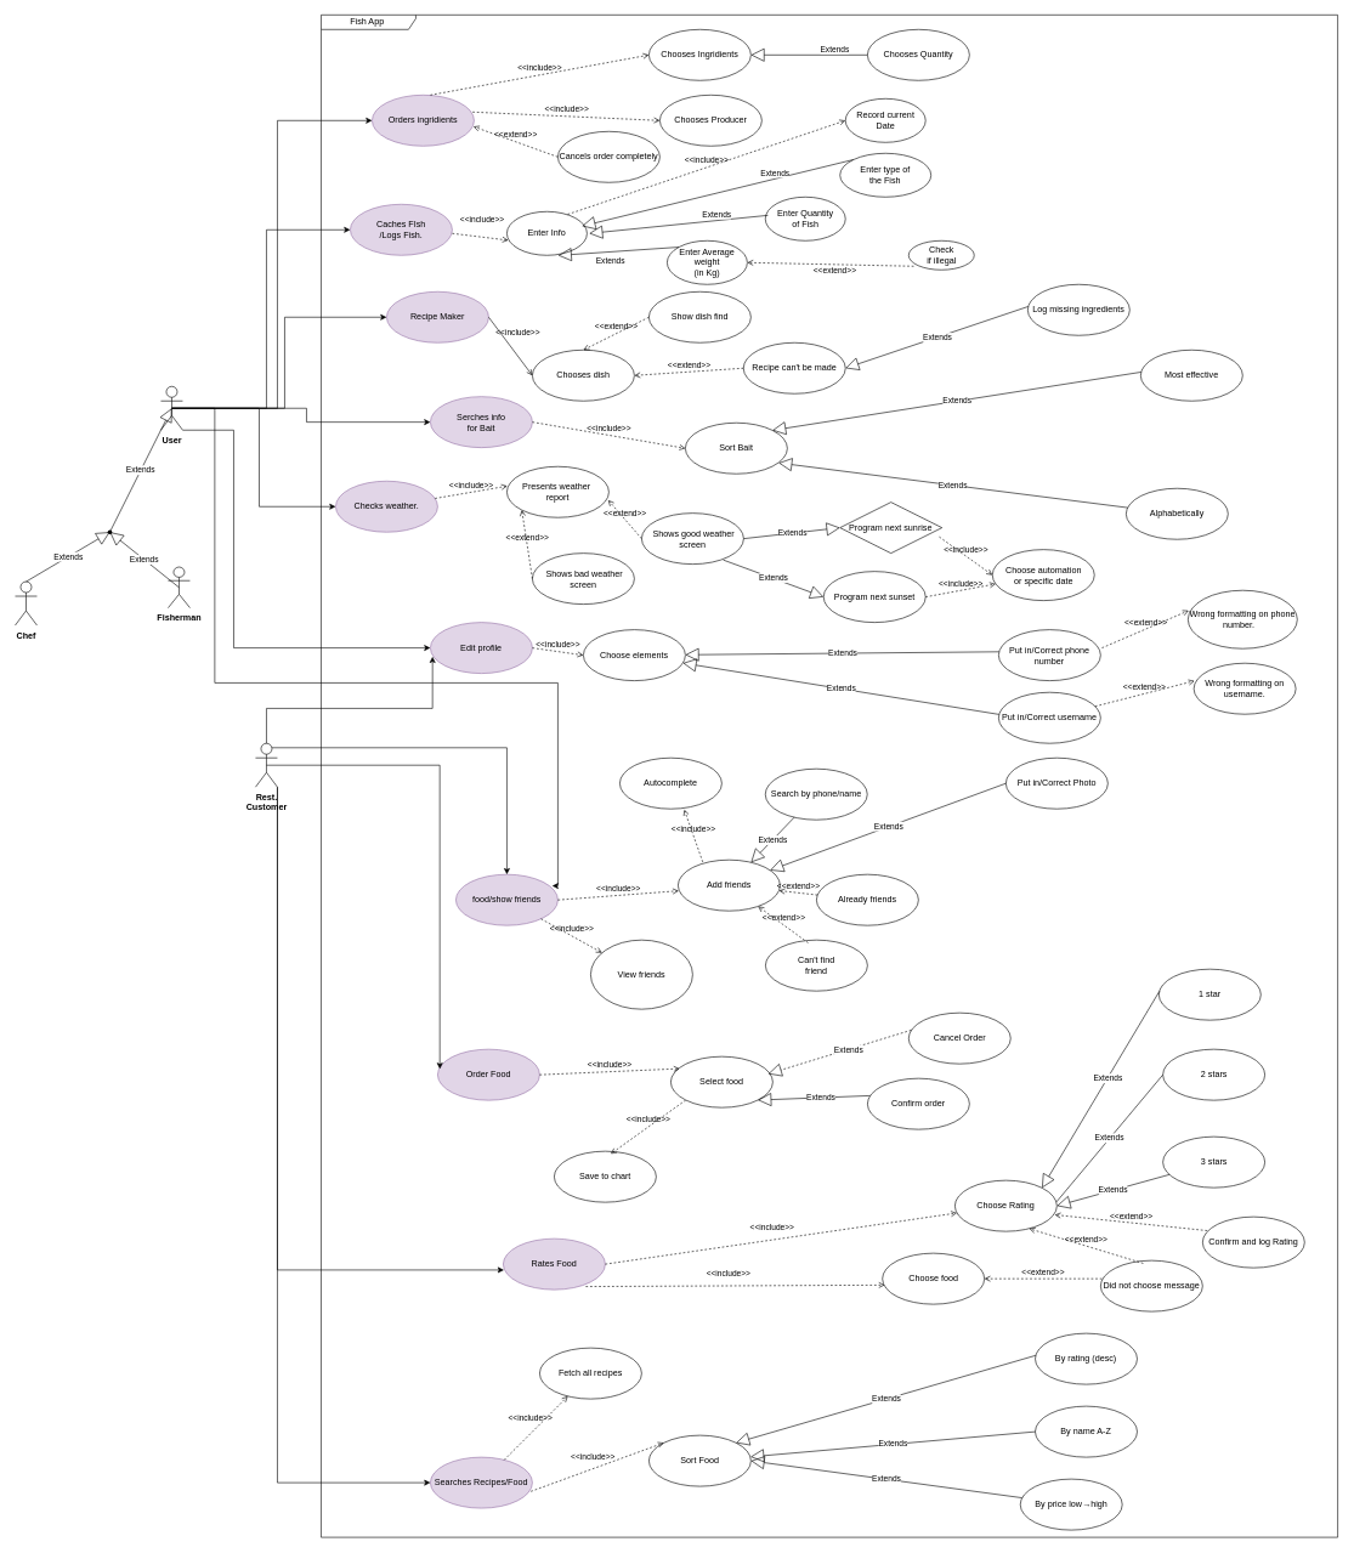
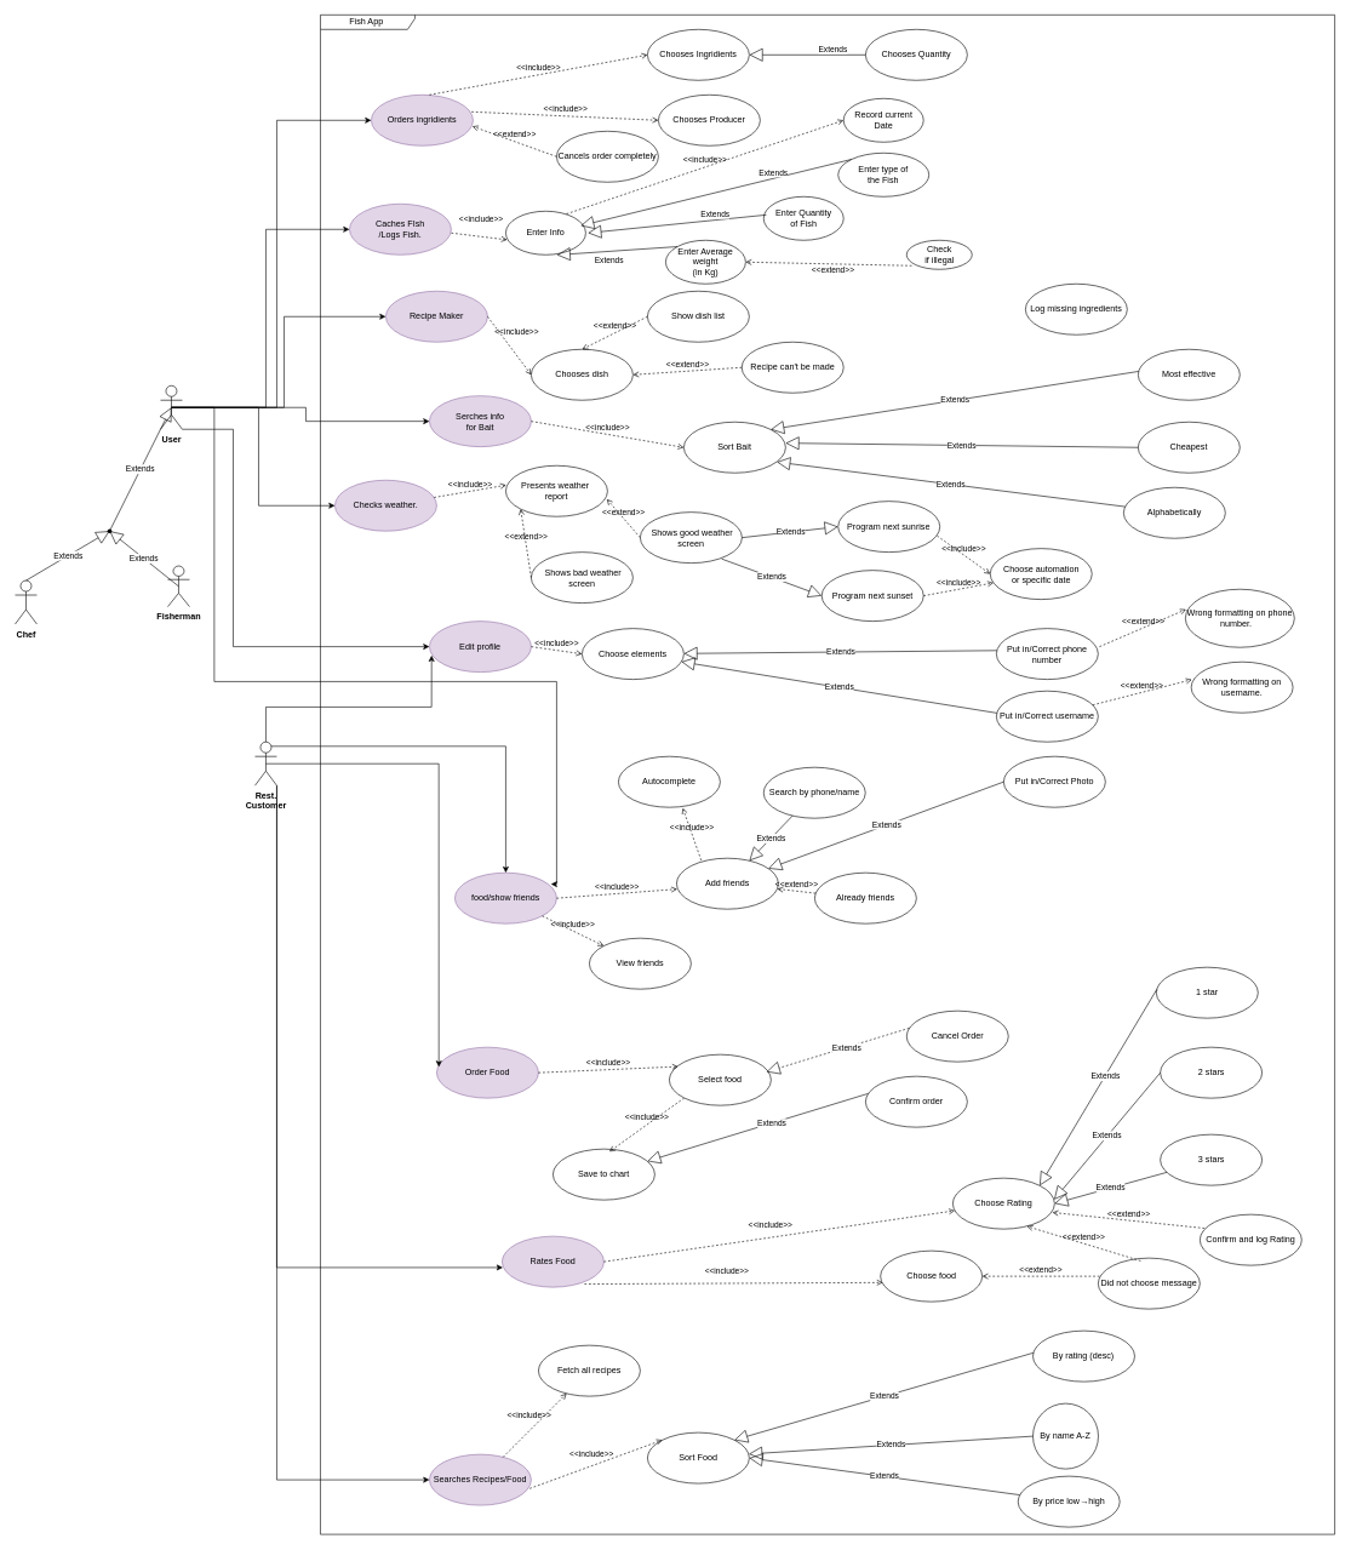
- <mxCell id="112" value="Show dish find" style="ellipse;whiteSpace=wrap;html=1;" parent="1" vertex="1"><mxGeometry x="890" y="400" width="140" height="70" as="geometry" /></mxCell>
+ <mxCell id="112" value="Show dish list" style="ellipse;whiteSpace=wrap;html=1;" parent="1" vertex="1"><mxGeometry x="890" y="400" width="140" height="70" as="geometry" /></mxCell>
- <mxCell id="45" value="Extends" style="endArrow=block;endSize=16;endFill=0;html=1;rounded=0;exitX=0.005;exitY=0.433;exitDx=0;exitDy=0;exitPerimeter=0;entryX=1;entryY=0.5;entryDx=0;entryDy=0;" parent="1" source="44" target="42" edge="1"><mxGeometry width="160" relative="1" as="geometry"><mxPoint x="1001" y="1004" as="sourcePoint" /><mxPoint x="980" y="934" as="targetPoint" /></mxGeometry></mxCell>
- <mxCell id="88" value="&amp;lt;&amp;lt;include&amp;gt;&amp;gt;" style="html=1;verticalAlign=bottom;labelBackgroundColor=none;endArrow=open;endFill=0;dashed=0;rounded=0;exitX=1;exitY=0.5;exitDx=0;exitDy=0;entryX=0;entryY=0.5;entryDx=0;entryDy=0;" parent="1" source="11" target="87" edge="1"><mxGeometry x="-0.049" y="14" width="160" relative="1" as="geometry"><mxPoint x="740" y="589" as="sourcePoint" /><mxPoint x="950" y="625" as="targetPoint" /><mxPoint as="offset" /></mxGeometry></mxCell>
+ <mxCell id="88" value="&amp;lt;&amp;lt;include&amp;gt;&amp;gt;" style="html=1;verticalAlign=bottom;labelBackgroundColor=none;endArrow=open;endFill=0;dashed=1;rounded=0;exitX=1;exitY=0.5;exitDx=0;exitDy=0;entryX=0;entryY=0.5;entryDx=0;entryDy=0;" parent="1" source="11" target="87" edge="1"><mxGeometry x="-0.049" y="14" width="160" relative="1" as="geometry"><mxPoint x="740" y="589" as="sourcePoint" /><mxPoint x="950" y="625" as="targetPoint" /><mxPoint as="offset" /></mxGeometry></mxCell>
+ <mxCell id="51" value="Extends" style="endArrow=block;endSize=16;endFill=0;html=1;rounded=0;entryX=0.996;entryY=0.421;entryDx=0;entryDy=0;entryPerimeter=0;exitX=0;exitY=0.5;exitDx=0;exitDy=0;" parent="1" source="47" target="49" edge="1"><mxGeometry width="160" relative="1" as="geometry"><mxPoint x="1280" y="744" as="sourcePoint" /><mxPoint x="1440" y="744" as="targetPoint" /><Array as="points"><mxPoint x="1080" y="609" /></Array></mxGeometry></mxCell>
+ <mxCell id="47" value="Cheapest" style="ellipse;whiteSpace=wrap;html=1;" parent="1" vertex="1"><mxGeometry x="1565" y="580" width="140" height="70" as="geometry" /></mxCell>
- <mxCell id="67" value="Program next sunrise" style="rhombus;whiteSpace=wrap;html=1;" parent="1" vertex="1"><mxGeometry x="1152.25" y="689" width="140" height="70" as="geometry" /></mxCell>
+ <mxCell id="67" value="Program next sunrise" style="ellipse;whiteSpace=wrap;html=1;" parent="1" vertex="1"><mxGeometry x="1152.25" y="689" width="140" height="70" as="geometry" /></mxCell>
- <mxCell id="77" value="&amp;lt;&amp;lt;extend&amp;gt;&amp;gt;" style="html=1;verticalAlign=bottom;labelBackgroundColor=none;endArrow=open;endFill=0;dashed=1;rounded=0;exitX=0.418;exitY=0.055;exitDx=0;exitDy=0;exitPerimeter=0;" parent="1" source="76" target="72" edge="1"><mxGeometry width="160" relative="1" as="geometry"><mxPoint x="790" y="1260" as="sourcePoint" /><mxPoint x="950" y="1260" as="targetPoint" /></mxGeometry></mxCell>
- <mxCell id="76" value="&lt;div&gt;Can't find &lt;br&gt;&lt;/div&gt;&lt;div&gt;friend&lt;/div&gt;" style="ellipse;whiteSpace=wrap;html=1;" parent="1" vertex="1"><mxGeometry x="1050" y="1290" width="140" height="70" as="geometry" /></mxCell>
- <mxCell id="132" value="View friends" style="ellipse;whiteSpace=wrap;html=1;" parent="1" vertex="1"><mxGeometry x="810" y="1290" width="140" height="95" as="geometry" /></mxCell>
+ <mxCell id="132" value="View friends" style="ellipse;whiteSpace=wrap;html=1;" parent="1" vertex="1"><mxGeometry x="810" y="1290" width="140" height="70" as="geometry" /></mxCell>
- <mxCell id="108" value="Extends" style="endArrow=block;endSize=16;endFill=0;html=1;rounded=0;exitX=0.025;exitY=0.339;exitDx=0;exitDy=0;exitPerimeter=0;entryX=1;entryY=1;entryDx=0;entryDy=0;" parent="1" source="107" target="104" edge="1"><mxGeometry x="-0.124" width="160" relative="1" as="geometry"><mxPoint x="1150.25" y="1460" as="sourcePoint" /><mxPoint x="1007.25" y="1534" as="targetPoint" /><mxPoint y="1" as="offset" /></mxGeometry></mxCell>
+ <mxCell id="108" value="Extends" style="endArrow=block;endSize=16;endFill=0;html=1;rounded=0;exitX=0.025;exitY=0.339;exitDx=0;exitDy=0;exitPerimeter=0;" parent="1" source="107" target="102" edge="1"><mxGeometry x="-0.124" width="160" relative="1" as="geometry"><mxPoint x="1150.25" y="1460" as="sourcePoint" /><mxPoint x="1007.25" y="1534" as="targetPoint" /><mxPoint y="1" as="offset" /></mxGeometry></mxCell>
- <mxCell id="39" value="Extends" style="endArrow=none;endSize=16;endFill=0;html=1;rounded=0;entryX=0.996;entryY=0.421;entryDx=0;entryDy=0;entryPerimeter=0;exitX=0;exitY=0.5;exitDx=0;exitDy=0;" parent="1" source="35" target="37" edge="1"><mxGeometry width="160" relative="1" as="geometry"><mxPoint x="1495" y="1540" as="sourcePoint" /><mxPoint x="1655" y="1540" as="targetPoint" /></mxGeometry></mxCell>
+ <mxCell id="39" value="Extends" style="endArrow=block;endSize=16;endFill=0;html=1;rounded=0;entryX=0.996;entryY=0.421;entryDx=0;entryDy=0;entryPerimeter=0;exitX=0;exitY=0.5;exitDx=0;exitDy=0;" parent="1" source="35" target="37" edge="1"><mxGeometry width="160" relative="1" as="geometry"><mxPoint x="1495" y="1540" as="sourcePoint" /><mxPoint x="1655" y="1540" as="targetPoint" /></mxGeometry></mxCell>
- <mxCell id="20" value="By name A-Z" style="ellipse;whiteSpace=wrap;html=1;" parent="1" vertex="1"><mxGeometry x="1420.25" y="1930" width="140" height="70" as="geometry" /></mxCell>
+ <mxCell id="20" value="By name A-Z" style="ellipse;whiteSpace=wrap;html=1;" parent="1" vertex="1"><mxGeometry x="1420.25" y="1930" width="90" height="90" as="geometry" /></mxCell>
